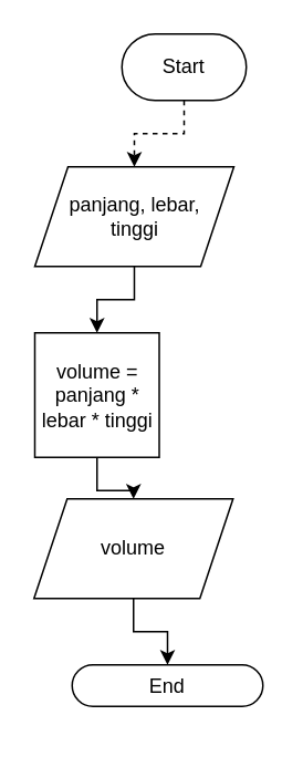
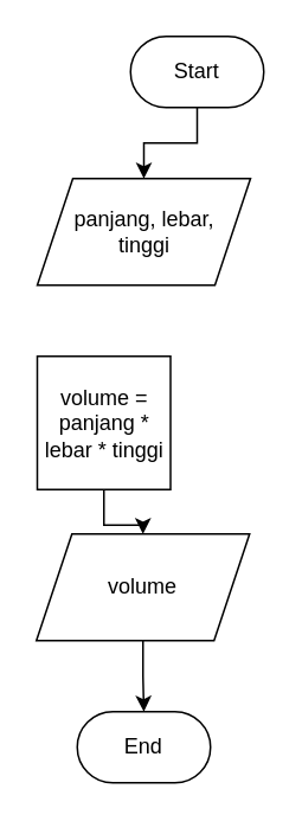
- <mxCell id="2" value="" style="edgeStyle=orthogonalEdgeStyle;rounded=0;orthogonalLoop=1;jettySize=auto;html=1;dashed=1;" edge="1" parent="1" source="3" target="6"><mxGeometry relative="1" as="geometry" /></mxCell>
+ <mxCell id="2" value="" style="edgeStyle=orthogonalEdgeStyle;rounded=0;orthogonalLoop=1;jettySize=auto;html=1;" edge="1" parent="1" source="3" target="6"><mxGeometry relative="1" as="geometry" /></mxCell>
- <mxCell id="5" value="" style="edgeStyle=orthogonalEdgeStyle;rounded=0;orthogonalLoop=1;jettySize=auto;html=1;" edge="1" parent="1" source="6" target="8"><mxGeometry relative="1" as="geometry" /></mxCell>
- <mxCell id="4" value="End" style="rounded=1;whiteSpace=wrap;html=1;arcSize=50;" vertex="1" parent="1"><mxGeometry x="43" y="400" width="115" height="25" as="geometry" /></mxCell>
+ <mxCell id="4" value="End" style="rounded=1;whiteSpace=wrap;html=1;arcSize=50;" vertex="1" parent="1"><mxGeometry x="43" y="400" width="75" height="40" as="geometry" /></mxCell>
